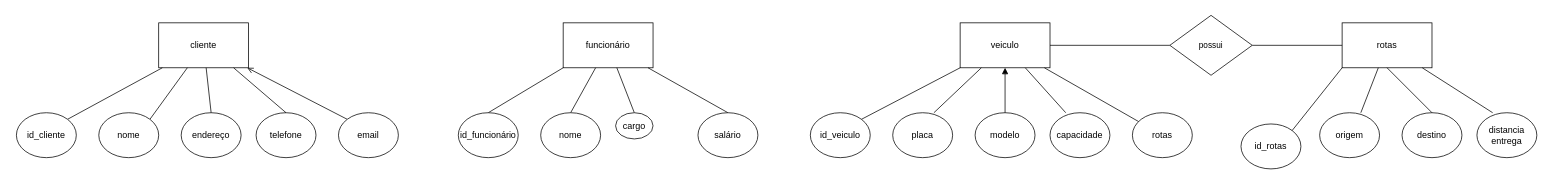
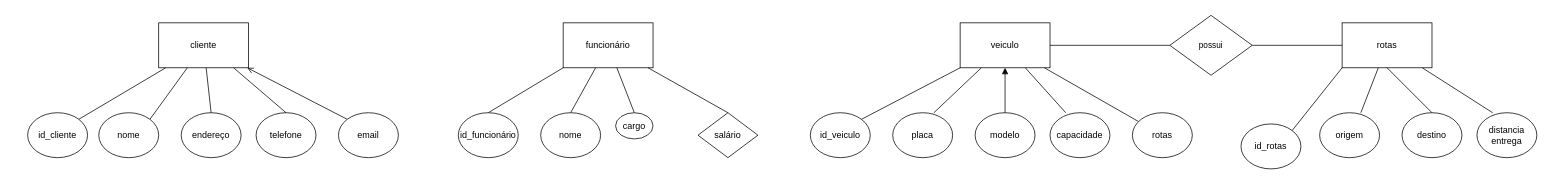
- <mxCell id="4" value="id_cliente" style="ellipse;whiteSpace=wrap;html=1;" vertex="1" parent="1"><mxGeometry x="20" y="150" width="80" height="60" as="geometry" /></mxCell>
+ <mxCell id="4" value="id_cliente" style="ellipse;whiteSpace=wrap;html=1;" vertex="1" parent="1"><mxGeometry x="35" y="150" width="80" height="60" as="geometry" /></mxCell>
- <mxCell id="19" value="salário" style="ellipse;whiteSpace=wrap;html=1;" vertex="1" parent="1"><mxGeometry x="930" y="150" width="80" height="60" as="geometry" /></mxCell>
+ <mxCell id="19" value="salário" style="rhombus;whiteSpace=wrap;html=1;" vertex="1" parent="1"><mxGeometry x="930" y="150" width="80" height="60" as="geometry" /></mxCell>
